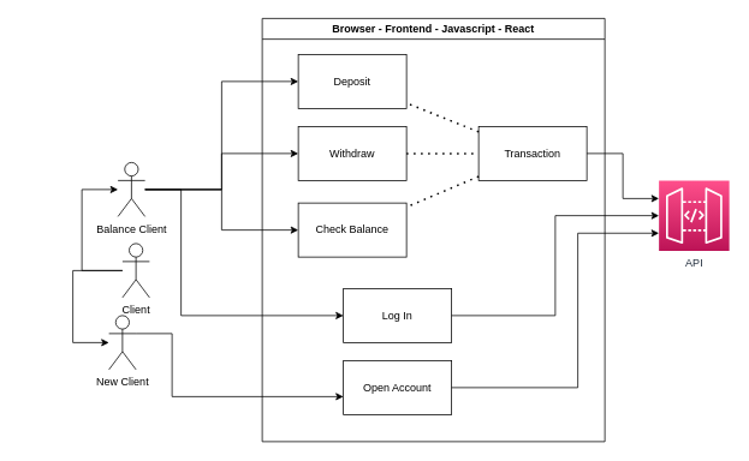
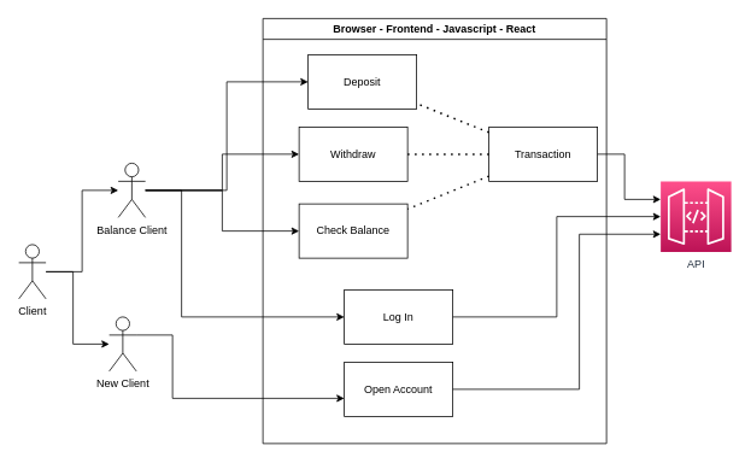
- <mxCell id="16" value="Deposit" style="rounded=0;whiteSpace=wrap;html=1;" vertex="1" parent="12"><mxGeometry x="40" y="40" width="120" height="60" as="geometry" /></mxCell>
+ <mxCell id="16" value="Deposit" style="rounded=0;whiteSpace=wrap;html=1;" vertex="1" parent="12"><mxGeometry x="50" y="40" width="120" height="60" as="geometry" /></mxCell>
- <mxCell id="15" value="Transaction" style="rounded=0;whiteSpace=wrap;html=1;" vertex="1" parent="12"><mxGeometry x="240" y="120" width="120" height="60" as="geometry" /></mxCell>
+ <mxCell id="15" value="Transaction" style="rounded=0;whiteSpace=wrap;html=1;" vertex="1" parent="12"><mxGeometry x="250" y="120" width="120" height="60" as="geometry" /></mxCell>
- <mxCell id="4" value="Client" style="shape=umlActor;verticalLabelPosition=bottom;verticalAlign=top;html=1;outlineConnect=0;" vertex="1" parent="1"><mxGeometry x="135" y="270" width="30" height="60" as="geometry" /></mxCell>
+ <mxCell id="4" value="Client" style="shape=umlActor;verticalLabelPosition=bottom;verticalAlign=top;html=1;outlineConnect=0;" vertex="1" parent="1"><mxGeometry x="20" y="270" width="30" height="60" as="geometry" /></mxCell>
